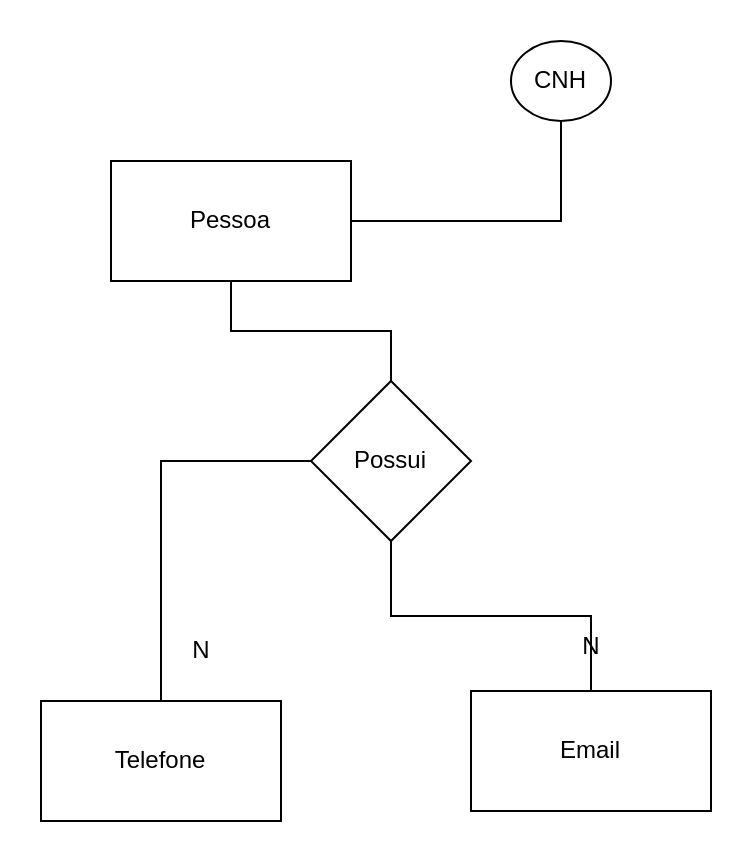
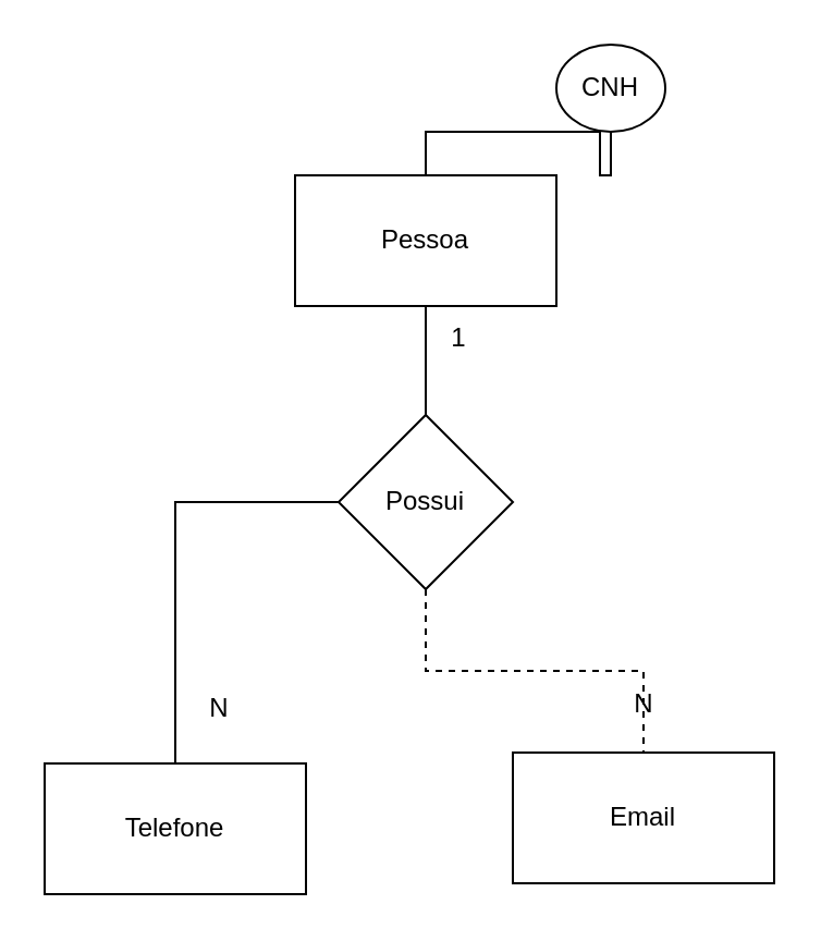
- <mxCell id="4" value="Pessoa" style="rounded=0;whiteSpace=wrap;html=1;" vertex="1" parent="1"><mxGeometry x="55" y="80" width="120" height="60" as="geometry" /></mxCell>
+ <mxCell id="4" value="Pessoa" style="rounded=0;whiteSpace=wrap;html=1;" vertex="1" parent="1"><mxGeometry x="135" y="80" width="120" height="60" as="geometry" /></mxCell>
+ <mxCell id="12" value="1" style="text;html=1;align=center;verticalAlign=middle;resizable=0;points=[];autosize=1;strokeColor=none;fillColor=none;" vertex="1" parent="1"><mxGeometry x="195" y="140" width="30" height="30" as="geometry" /></mxCell>
- <mxCell id="7" style="edgeStyle=orthogonalEdgeStyle;rounded=0;orthogonalLoop=1;jettySize=auto;html=1;entryX=0.5;entryY=0;entryDx=0;entryDy=0;endArrow=none;endFill=0;" edge="1" parent="1" source="9" target="6"><mxGeometry relative="1" as="geometry" /></mxCell>
+ <mxCell id="7" style="edgeStyle=orthogonalEdgeStyle;rounded=0;orthogonalLoop=1;jettySize=auto;html=1;entryX=0.5;entryY=0;entryDx=0;entryDy=0;endArrow=none;endFill=0;dashed=1;" edge="1" parent="1" source="9" target="6"><mxGeometry relative="1" as="geometry" /></mxCell>
